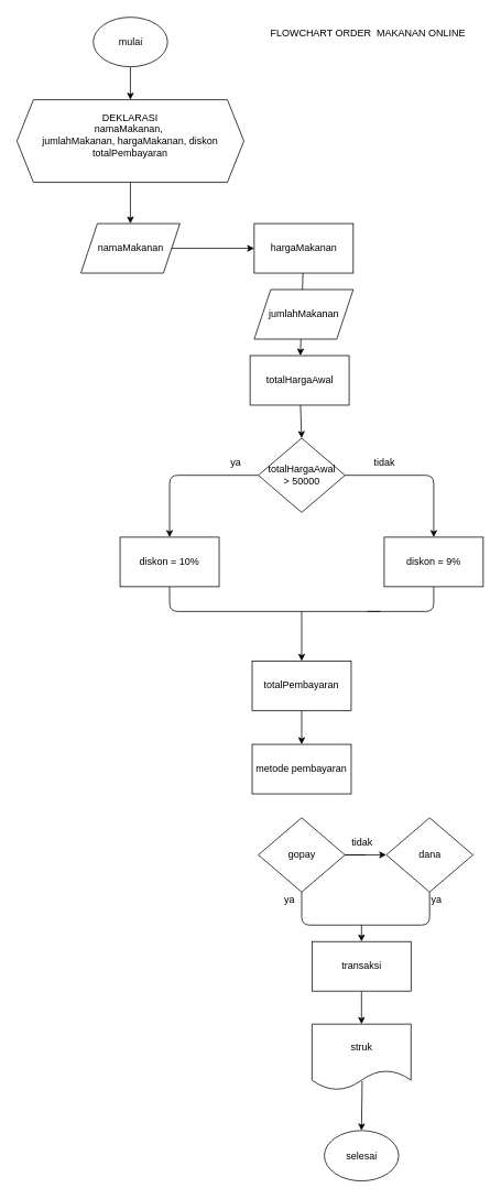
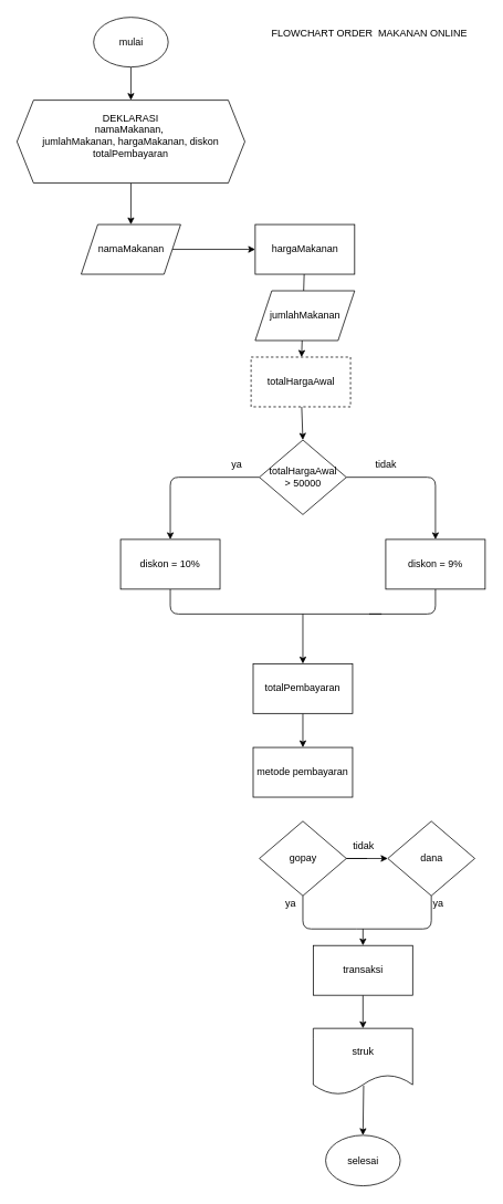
- <mxCell id="38" value="&lt;span&gt;totalHargaAwal&lt;/span&gt;" style="rounded=0;whiteSpace=wrap;html=1;" vertex="1" parent="1"><mxGeometry x="302.5" y="430" width="120" height="60" as="geometry" /></mxCell>
+ <mxCell id="38" value="&lt;span&gt;totalHargaAwal&lt;/span&gt;" style="rounded=0;whiteSpace=wrap;html=1;dashed=1;" vertex="1" parent="1"><mxGeometry x="302.5" y="430" width="120" height="60" as="geometry" /></mxCell>
